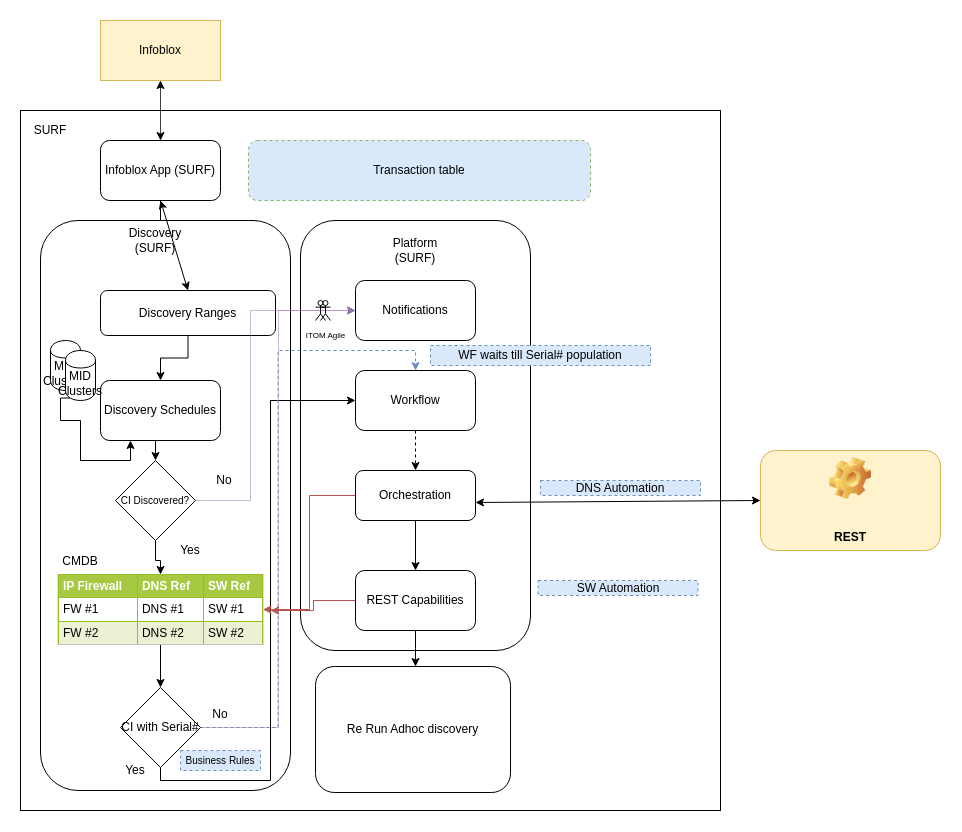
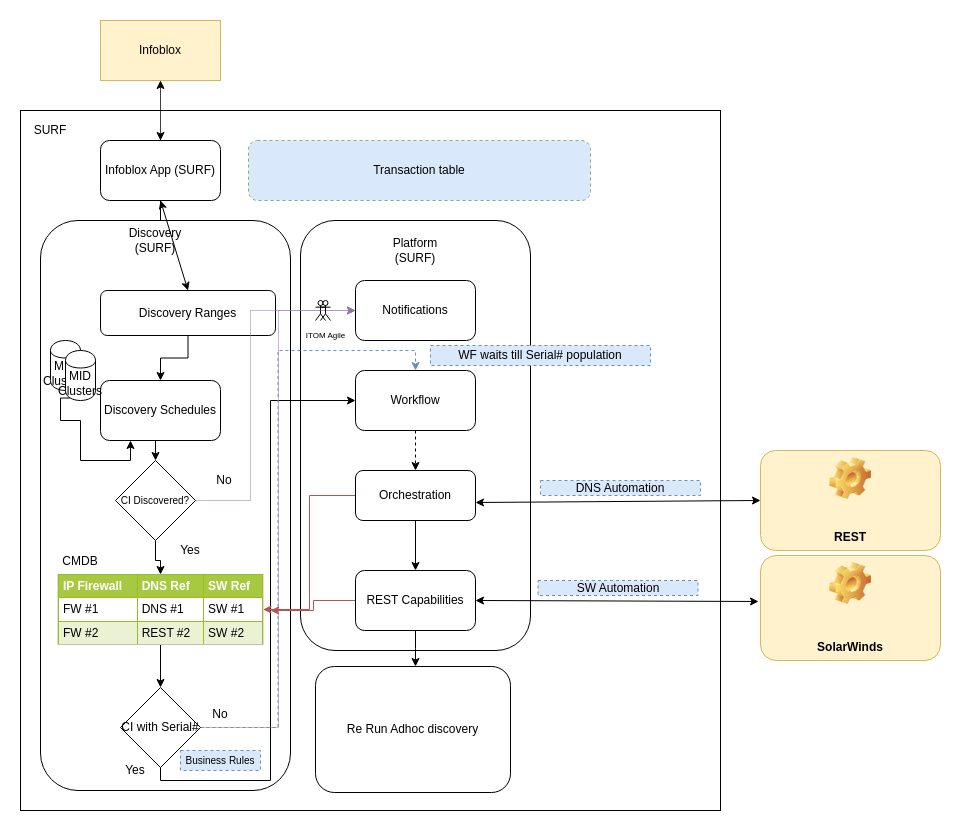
- <mxCell id="18" value="&lt;table border=&quot;1&quot; width=&quot;100%&quot; cellpadding=&quot;4&quot; style=&quot;width: 100% ; height: 100% ; border-collapse: collapse&quot;&gt;&lt;tbody&gt;&lt;tr style=&quot;background-color: #a7c942 ; color: #ffffff ; border: 1px solid #98bf21&quot;&gt;&lt;th align=&quot;left&quot;&gt;IP Firewall&lt;/th&gt;&lt;th align=&quot;left&quot;&gt;DNS Ref&lt;/th&gt;&lt;th align=&quot;left&quot;&gt;SW Ref&lt;/th&gt;&lt;/tr&gt;&lt;tr style=&quot;border: 1px solid #98bf21&quot;&gt;&lt;td&gt;FW #1&lt;/td&gt;&lt;td&gt;DNS #1&lt;/td&gt;&lt;td&gt;SW #1&lt;/td&gt;&lt;/tr&gt;&lt;tr style=&quot;background-color: #eaf2d3 ; border: 1px solid #98bf21&quot;&gt;&lt;td&gt;FW #2&lt;/td&gt;&lt;td&gt;DNS #2&lt;/td&gt;&lt;td&gt;SW #2&lt;/td&gt;&lt;/tr&gt;&lt;/tbody&gt;&lt;/table&gt;" style="text;html=1;strokeColor=#c0c0c0;fillColor=#ffffff;overflow=fill;rounded=0;" vertex="1" parent="1"><mxGeometry x="57.5" y="574" width="205" height="70" as="geometry" /></mxCell>
+ <mxCell id="18" value="&lt;table border=&quot;1&quot; width=&quot;100%&quot; cellpadding=&quot;4&quot; style=&quot;width: 100% ; height: 100% ; border-collapse: collapse&quot;&gt;&lt;tbody&gt;&lt;tr style=&quot;background-color: #a7c942 ; color: #ffffff ; border: 1px solid #98bf21&quot;&gt;&lt;th align=&quot;left&quot;&gt;IP Firewall&lt;/th&gt;&lt;th align=&quot;left&quot;&gt;DNS Ref&lt;/th&gt;&lt;th align=&quot;left&quot;&gt;SW Ref&lt;/th&gt;&lt;/tr&gt;&lt;tr style=&quot;border: 1px solid #98bf21&quot;&gt;&lt;td&gt;FW #1&lt;/td&gt;&lt;td&gt;DNS #1&lt;/td&gt;&lt;td&gt;SW #1&lt;/td&gt;&lt;/tr&gt;&lt;tr style=&quot;background-color: #eaf2d3 ; border: 1px solid #98bf21&quot;&gt;&lt;td&gt;FW #2&lt;/td&gt;&lt;td&gt;REST #2&lt;/td&gt;&lt;td&gt;SW #2&lt;/td&gt;&lt;/tr&gt;&lt;/tbody&gt;&lt;/table&gt;" style="text;html=1;strokeColor=#c0c0c0;fillColor=#ffffff;overflow=fill;rounded=0;" vertex="1" parent="1"><mxGeometry x="57.5" y="574" width="205" height="70" as="geometry" /></mxCell>
+ <mxCell id="49" value="" style="endArrow=classic;startArrow=classic;html=1;strokeColor=#000000;exitX=1;exitY=0.5;exitDx=0;exitDy=0;entryX=-0.011;entryY=0.438;entryDx=0;entryDy=0;entryPerimeter=0;" edge="1" parent="1" source="45" target="47"><mxGeometry width="50" height="50" relative="1" as="geometry"><mxPoint x="580" y="640" as="sourcePoint" /><mxPoint x="630" y="590" as="targetPoint" /></mxGeometry></mxCell>
+ <mxCell id="47" value="SolarWinds" style="label;whiteSpace=wrap;html=1;align=center;verticalAlign=bottom;spacingLeft=0;spacingBottom=4;imageAlign=center;imageVerticalAlign=top;image=img/clipart/Gear_128x128.png;fillColor=#fff2cc;strokeColor=#d6b656;" vertex="1" parent="1"><mxGeometry x="760" y="555" width="180" height="105" as="geometry" /></mxCell>
